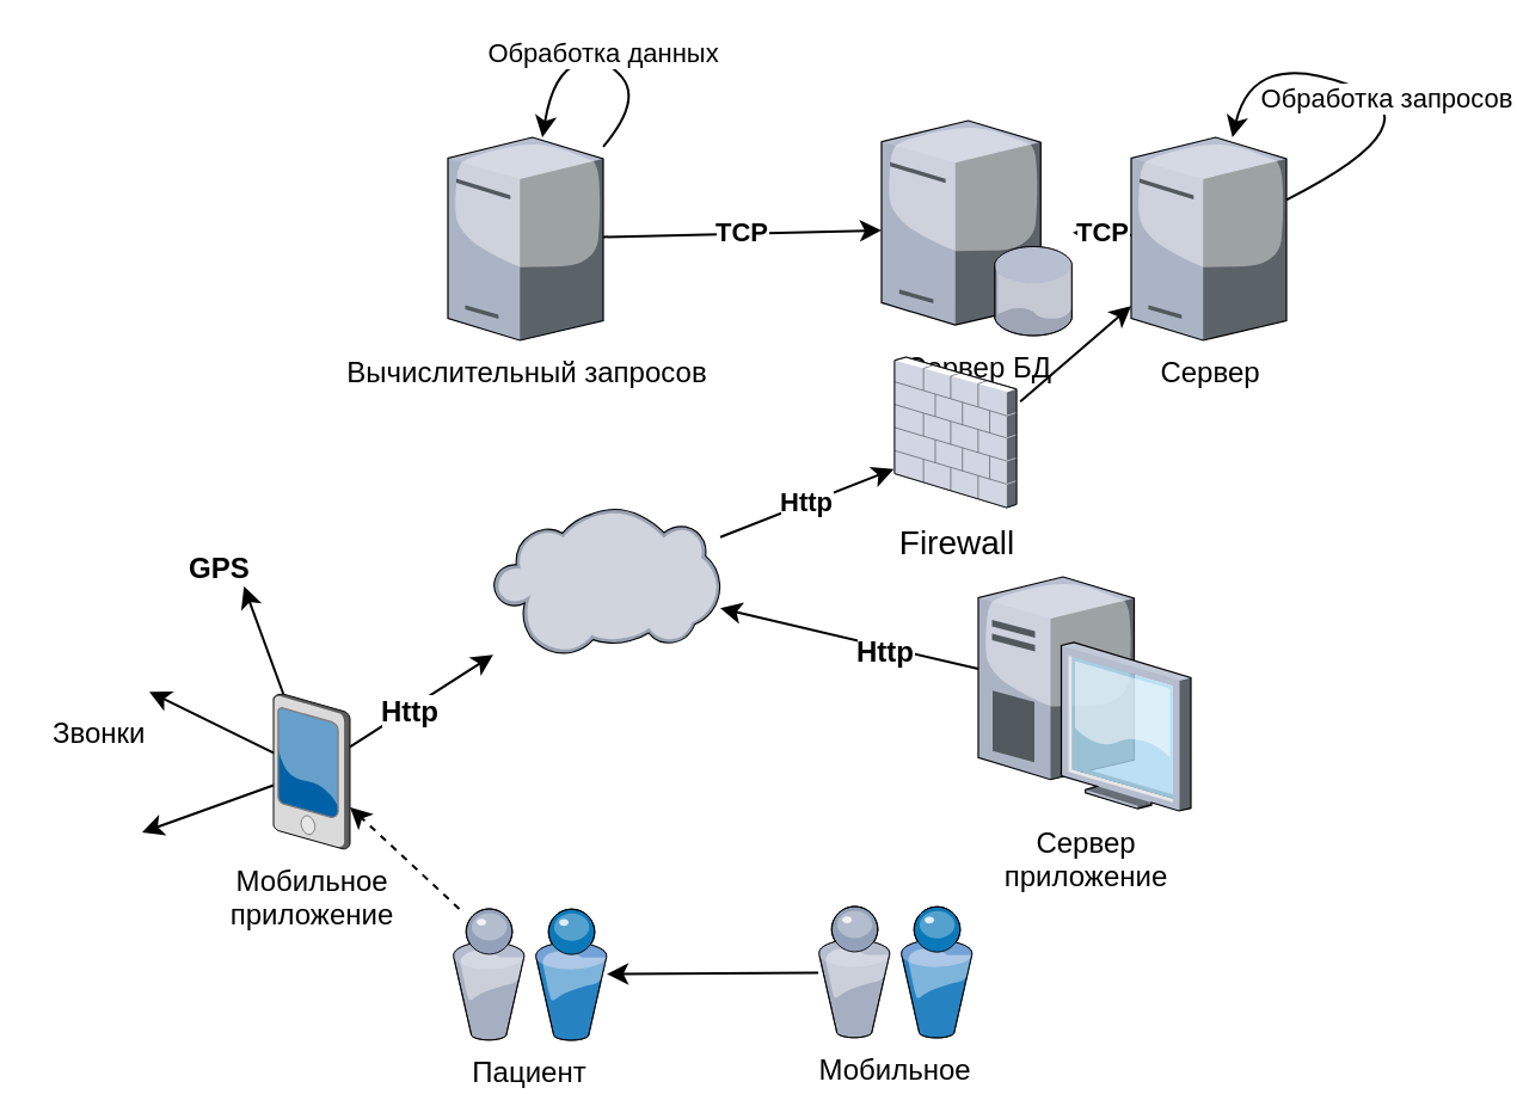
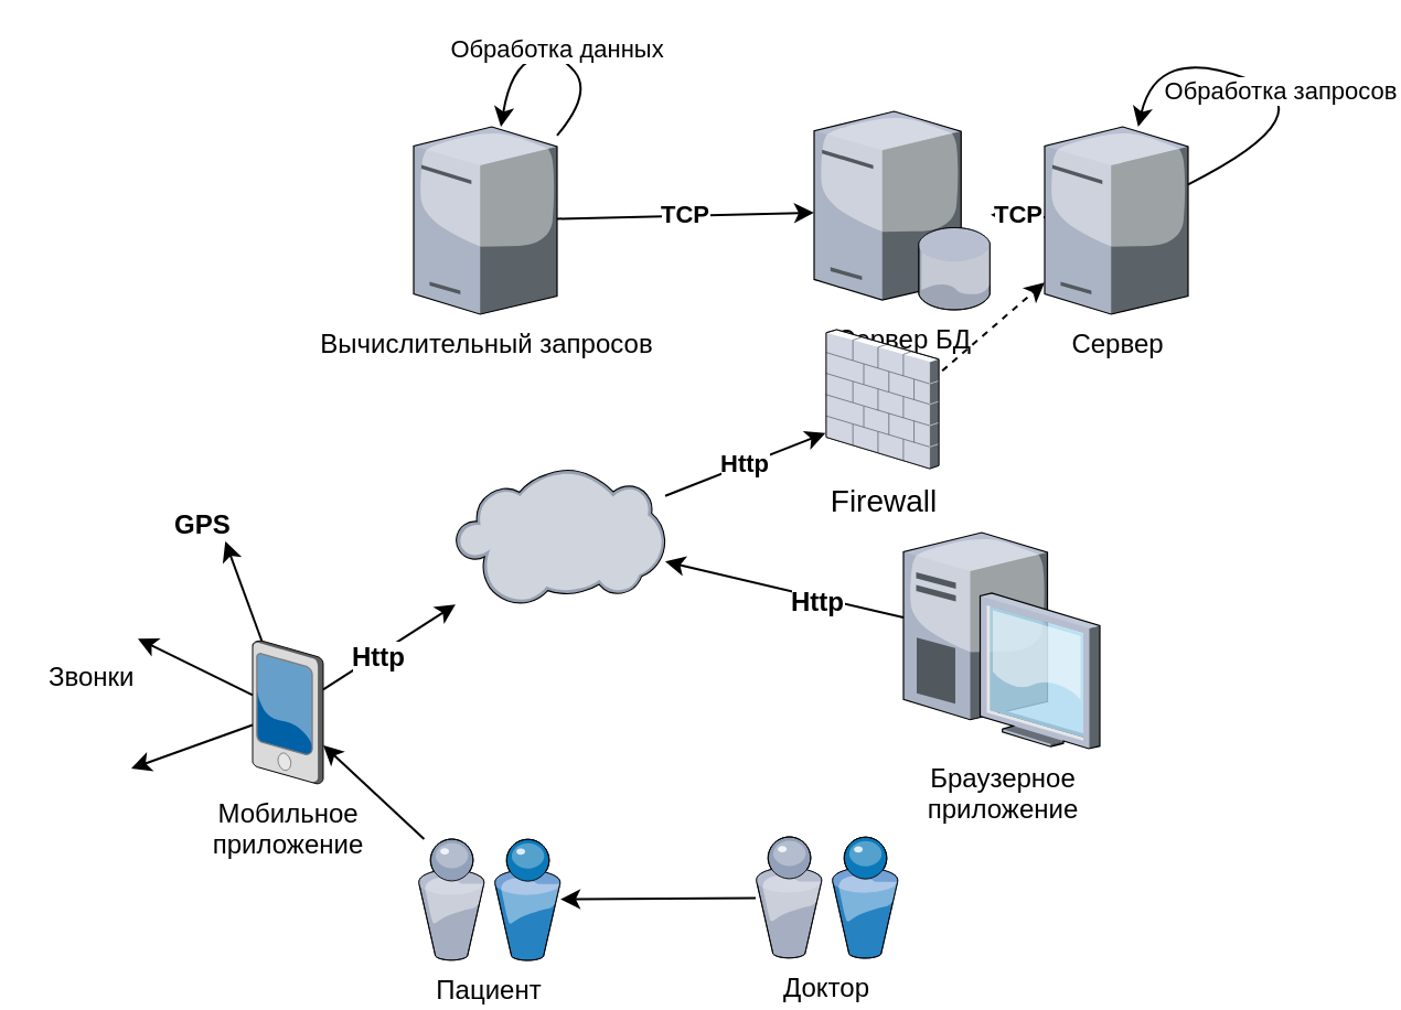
- <mxCell id="29" value="" style="endArrow=classic;html=1;fontColor=#000000;exitX=1.031;exitY=0.296;exitDx=0;exitDy=0;exitPerimeter=0;" edge="1" parent="1" source="28" target="7"><mxGeometry width="50" height="50" relative="1" as="geometry"><mxPoint x="415" y="160" as="sourcePoint" /><mxPoint x="54" y="100" as="targetPoint" /></mxGeometry></mxCell>
+ <mxCell id="29" value="" style="endArrow=classic;html=1;fontColor=#000000;exitX=1.031;exitY=0.296;exitDx=0;exitDy=0;exitPerimeter=0;dashed=1;" edge="1" parent="1" source="28" target="7"><mxGeometry width="50" height="50" relative="1" as="geometry"><mxPoint x="415" y="160" as="sourcePoint" /><mxPoint x="54" y="100" as="targetPoint" /></mxGeometry></mxCell>
- <mxCell id="15" value="" style="endArrow=classic;html=1;fontColor=#000000;dashed=1;" edge="1" parent="1" source="5" target="4"><mxGeometry width="50" height="50" relative="1" as="geometry"><mxPoint x="47" y="512" as="sourcePoint" /><mxPoint x="97" y="462" as="targetPoint" /></mxGeometry></mxCell>
+ <mxCell id="15" value="" style="endArrow=classic;html=1;fontColor=#000000;" edge="1" parent="1" source="5" target="4"><mxGeometry width="50" height="50" relative="1" as="geometry"><mxPoint x="47" y="512" as="sourcePoint" /><mxPoint x="97" y="462" as="targetPoint" /></mxGeometry></mxCell>
- <mxCell id="3" value="Сервер &lt;br&gt;приложение" style="verticalLabelPosition=bottom;aspect=fixed;html=1;verticalAlign=top;strokeColor=none;align=center;outlineConnect=0;shape=mxgraph.citrix.desktop;" vertex="1" parent="1"><mxGeometry x="409" y="241" width="89" height="98" as="geometry" /></mxCell>
+ <mxCell id="3" value="Браузерное &lt;br&gt;приложение" style="verticalLabelPosition=bottom;aspect=fixed;html=1;verticalAlign=top;strokeColor=none;align=center;outlineConnect=0;shape=mxgraph.citrix.desktop;" vertex="1" parent="1"><mxGeometry x="409" y="241" width="89" height="98" as="geometry" /></mxCell>
- <mxCell id="6" value="Мобильное" style="verticalLabelPosition=bottom;aspect=fixed;html=1;verticalAlign=top;strokeColor=none;align=center;outlineConnect=0;shape=mxgraph.citrix.users;" vertex="1" parent="1"><mxGeometry x="342" y="379" width="64.5" height="55" as="geometry" /></mxCell>
+ <mxCell id="6" value="Доктор" style="verticalLabelPosition=bottom;aspect=fixed;html=1;verticalAlign=top;strokeColor=none;align=center;outlineConnect=0;shape=mxgraph.citrix.users;" vertex="1" parent="1"><mxGeometry x="342" y="379" width="64.5" height="55" as="geometry" /></mxCell>
